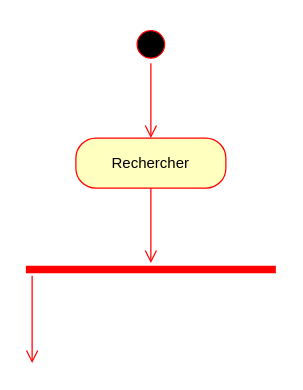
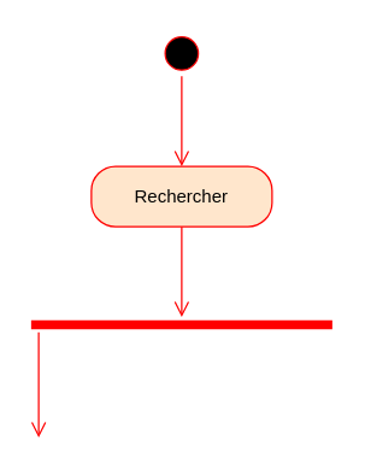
- <mxCell id="4" value="Rechercher" style="rounded=1;whiteSpace=wrap;html=1;arcSize=40;fontColor=#000000;fillColor=#ffffc0;strokeColor=#ff0000;" vertex="1" parent="1"><mxGeometry x="60" y="110" width="120" height="40" as="geometry" /></mxCell>
+ <mxCell id="4" value="Rechercher" style="rounded=1;whiteSpace=wrap;html=1;arcSize=40;fontColor=#000000;fillColor=#ffe6cc;strokeColor=#ff0000;" vertex="1" parent="1"><mxGeometry x="60" y="110" width="120" height="40" as="geometry" /></mxCell>
